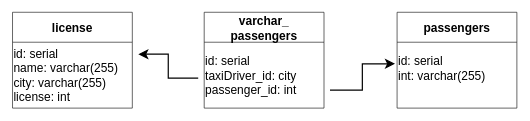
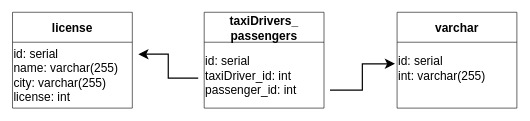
- <mxCell id="4" value="varchar_&#10;passengers" style="swimlane;startSize=50;fontSize=20;" vertex="1" parent="1"><mxGeometry x="340" y="20" width="200" height="160" as="geometry" /></mxCell>
+ <mxCell id="4" value="taxiDrivers_&#10;passengers" style="swimlane;startSize=50;fontSize=20;" vertex="1" parent="1"><mxGeometry x="340" y="20" width="200" height="160" as="geometry" /></mxCell>
- <mxCell id="7" value="passengers" style="swimlane;startSize=50;fontSize=20;" vertex="1" parent="1"><mxGeometry x="662" y="20" width="200" height="160" as="geometry" /></mxCell>
+ <mxCell id="7" value="varchar" style="swimlane;startSize=50;fontSize=20;" vertex="1" parent="1"><mxGeometry x="662" y="20" width="200" height="160" as="geometry" /></mxCell>
- <mxCell id="5" value="&lt;font style=&quot;font-size: 20px;&quot;&gt;id: serial&lt;br&gt;taxiDriver_id: city&lt;br&gt;passenger_id: int&lt;br&gt;&lt;/font&gt;" style="text;html=1;align=left;verticalAlign=middle;resizable=0;points=[];autosize=1;strokeColor=none;fillColor=none;fontSize=14;" vertex="1" parent="4"><mxGeometry y="60" width="180" height="90" as="geometry" /></mxCell>
+ <mxCell id="5" value="&lt;font style=&quot;font-size: 20px;&quot;&gt;id: serial&lt;br&gt;taxiDriver_id: int&lt;br&gt;passenger_id: int&lt;br&gt;&lt;/font&gt;" style="text;html=1;align=left;verticalAlign=middle;resizable=0;points=[];autosize=1;strokeColor=none;fillColor=none;fontSize=14;" vertex="1" parent="4"><mxGeometry y="60" width="180" height="90" as="geometry" /></mxCell>
